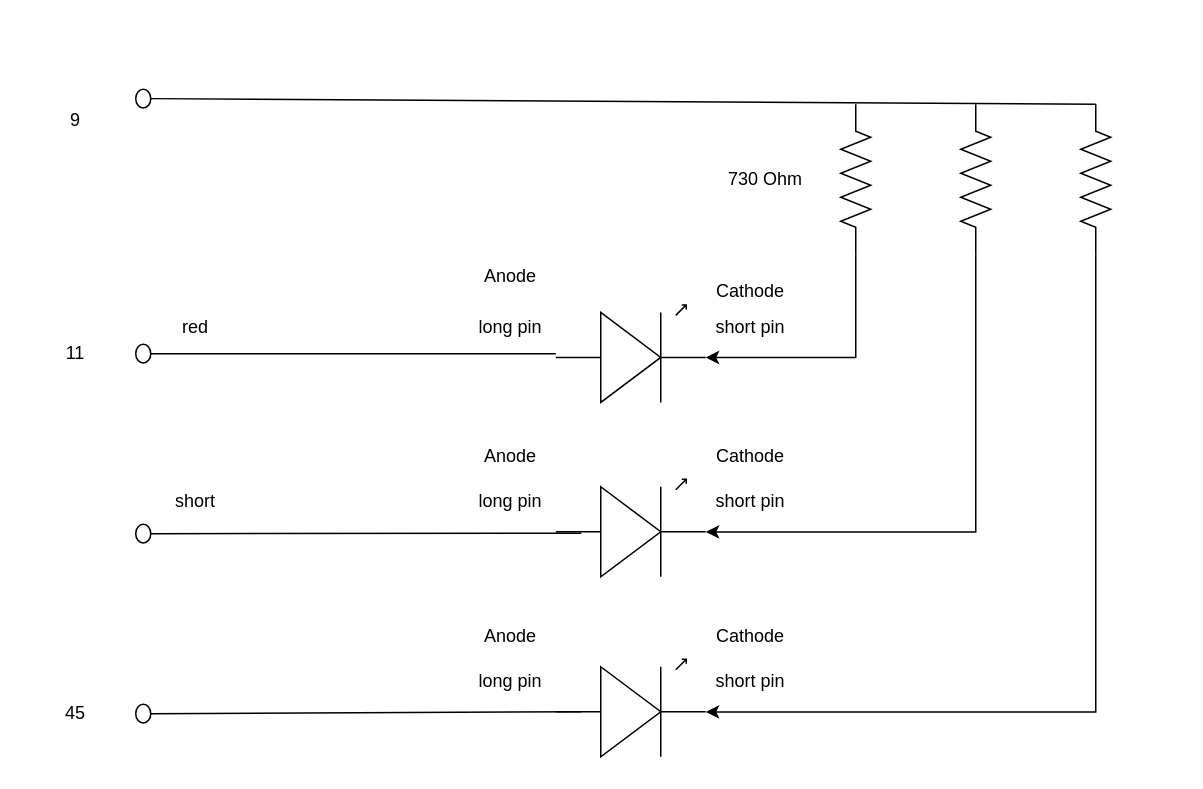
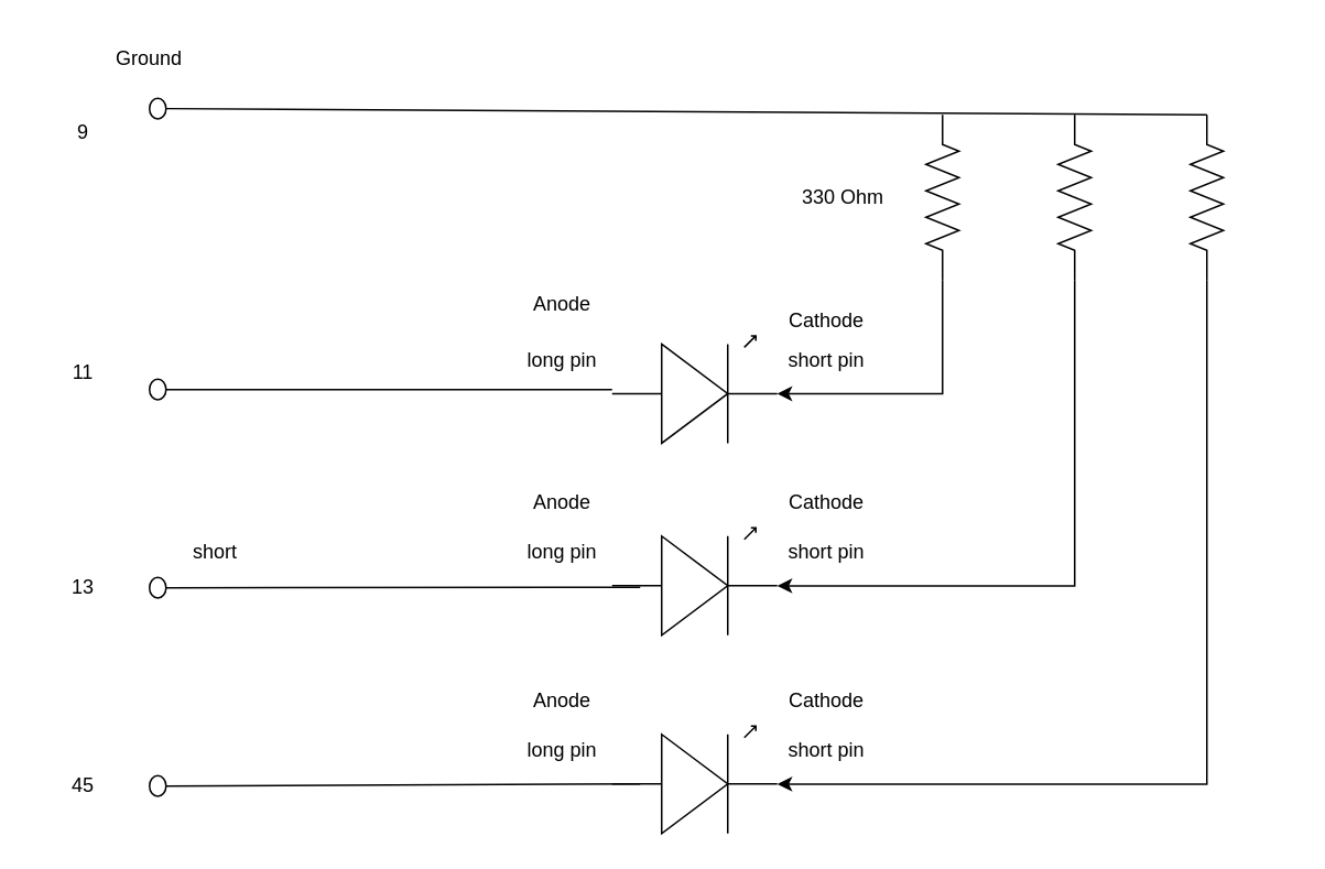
+ <mxCell id="29" value="Ground" style="text;html=1;align=center;verticalAlign=middle;whiteSpace=wrap;rounded=0;" parent="1" vertex="1"><mxGeometry x="60" y="20.25" width="60" height="30" as="geometry" /></mxCell>
- <mxCell id="36" value="730 Ohm" style="text;html=1;align=center;verticalAlign=middle;whiteSpace=wrap;rounded=0;" parent="1" vertex="1"><mxGeometry x="480" y="104" width="60" height="30" as="geometry" /></mxCell>
+ <mxCell id="36" value="330 Ohm" style="text;html=1;align=center;verticalAlign=middle;whiteSpace=wrap;rounded=0;" parent="1" vertex="1"><mxGeometry x="480" y="104" width="60" height="30" as="geometry" /></mxCell>
- <mxCell id="37" value="red" style="text;html=1;whiteSpace=wrap;strokeColor=none;fillColor=none;align=center;verticalAlign=middle;rounded=0;" vertex="1" parent="1"><mxGeometry x="100" y="202.75" width="60" height="30" as="geometry" /></mxCell>
- <mxCell id="26" value="11" style="text;html=1;align=center;verticalAlign=middle;whiteSpace=wrap;rounded=0;" parent="1" vertex="1"><mxGeometry x="20" y="220.25" width="60" height="30" as="geometry" /></mxCell>
+ <mxCell id="26" value="11" style="text;html=1;align=center;verticalAlign=middle;whiteSpace=wrap;rounded=0;" parent="1" vertex="1"><mxGeometry x="20" y="210.25" width="60" height="30" as="geometry" /></mxCell>
+ <mxCell id="27" value="13" style="text;html=1;align=center;verticalAlign=middle;whiteSpace=wrap;rounded=0;" parent="1" vertex="1"><mxGeometry x="20" y="340.25" width="60" height="30" as="geometry" /></mxCell>
